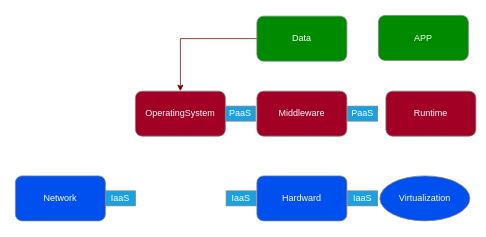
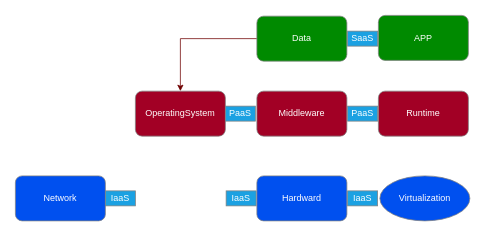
+ <mxCell id="11" value="SaaS" style="text;html=1;strokeColor=#808080;fillColor=#1ba1e2;align=center;verticalAlign=middle;whiteSpace=wrap;rounded=0;sketch=0;fontColor=#ffffff;" parent="1" vertex="1"><mxGeometry x="463" y="41" width="40" height="20" as="geometry" /></mxCell>
- <mxCell id="5" value="Runtime" style="rounded=1;whiteSpace=wrap;html=1;fillColor=#a20025;strokeColor=#808080;fontColor=#ffffff;" parent="1" vertex="1"><mxGeometry x="514" y="121" width="120" height="60" as="geometry" /></mxCell>
+ <mxCell id="5" value="Runtime" style="rounded=1;whiteSpace=wrap;html=1;fillColor=#a20025;strokeColor=#808080;fontColor=#ffffff;" parent="1" vertex="1"><mxGeometry x="504" y="121" width="120" height="60" as="geometry" /></mxCell>
